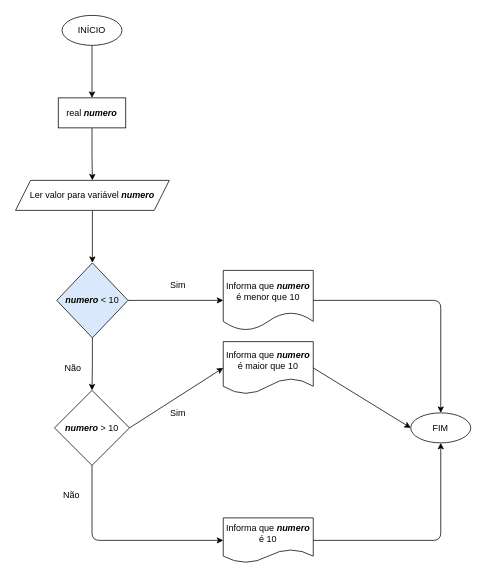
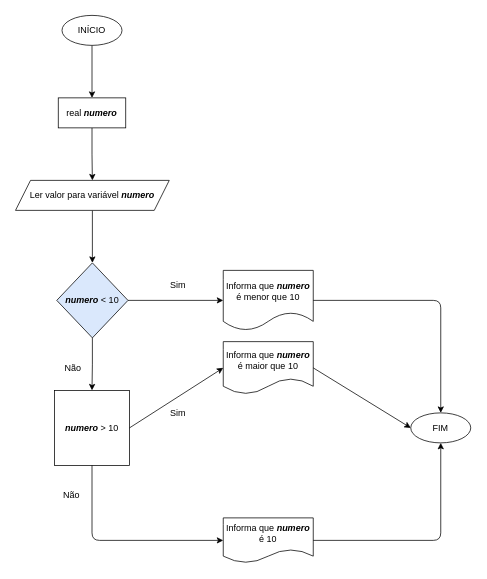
- <mxCell id="10" value="&lt;b&gt;&lt;i&gt;numero&lt;/i&gt;&lt;/b&gt; &amp;gt; 10" style="rhombus;whiteSpace=wrap;html=1;" vertex="1" parent="1"><mxGeometry x="72" y="520" width="100" height="100" as="geometry" /></mxCell>
+ <mxCell id="10" value="&lt;b&gt;&lt;i&gt;numero&lt;/i&gt;&lt;/b&gt; &amp;gt; 10" style="whiteSpace=wrap;html=1;rounded=0;" vertex="1" parent="1"><mxGeometry x="72" y="520" width="100" height="100" as="geometry" /></mxCell>
